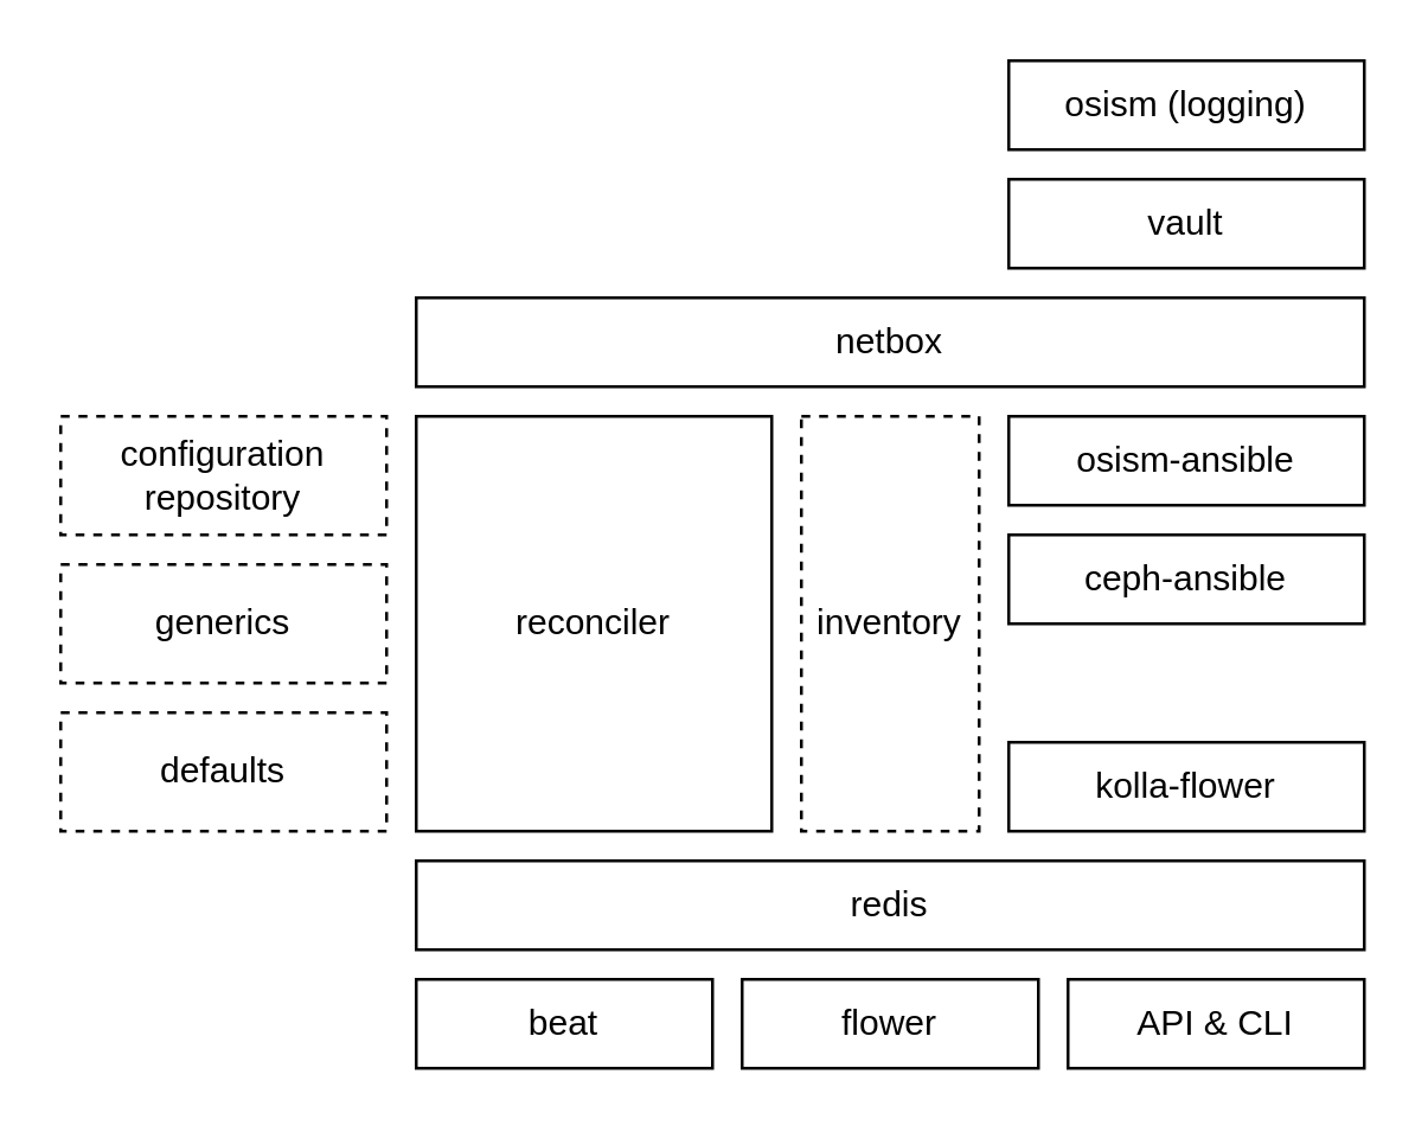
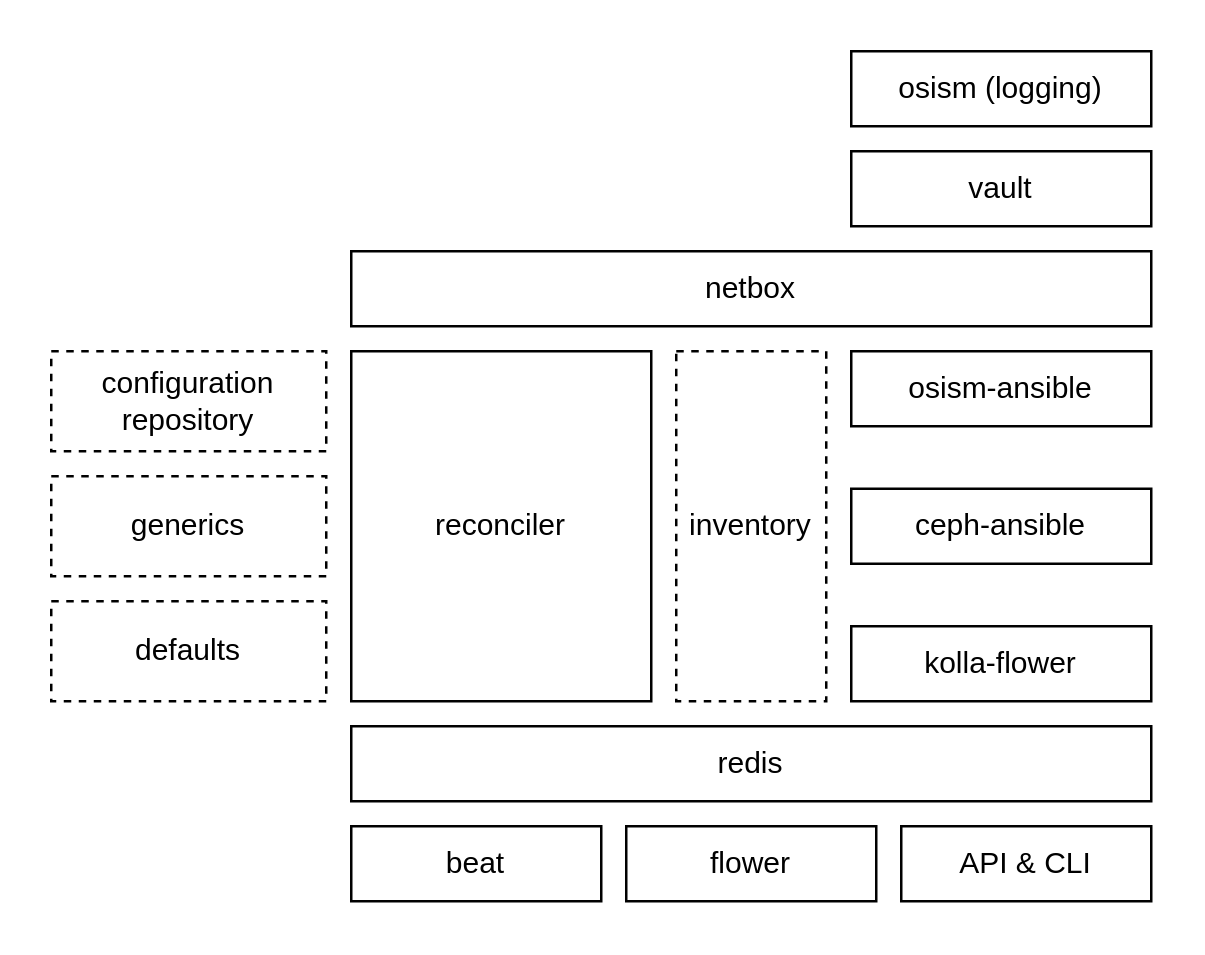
- <mxCell id="3" value="ceph-ansible" style="rounded=0;whiteSpace=wrap;html=1;" vertex="1" parent="1"><mxGeometry x="340" y="180" width="120" height="30" as="geometry" /></mxCell>
+ <mxCell id="3" value="ceph-ansible" style="rounded=0;whiteSpace=wrap;html=1;" vertex="1" parent="1"><mxGeometry x="340" y="195" width="120" height="30" as="geometry" /></mxCell>
